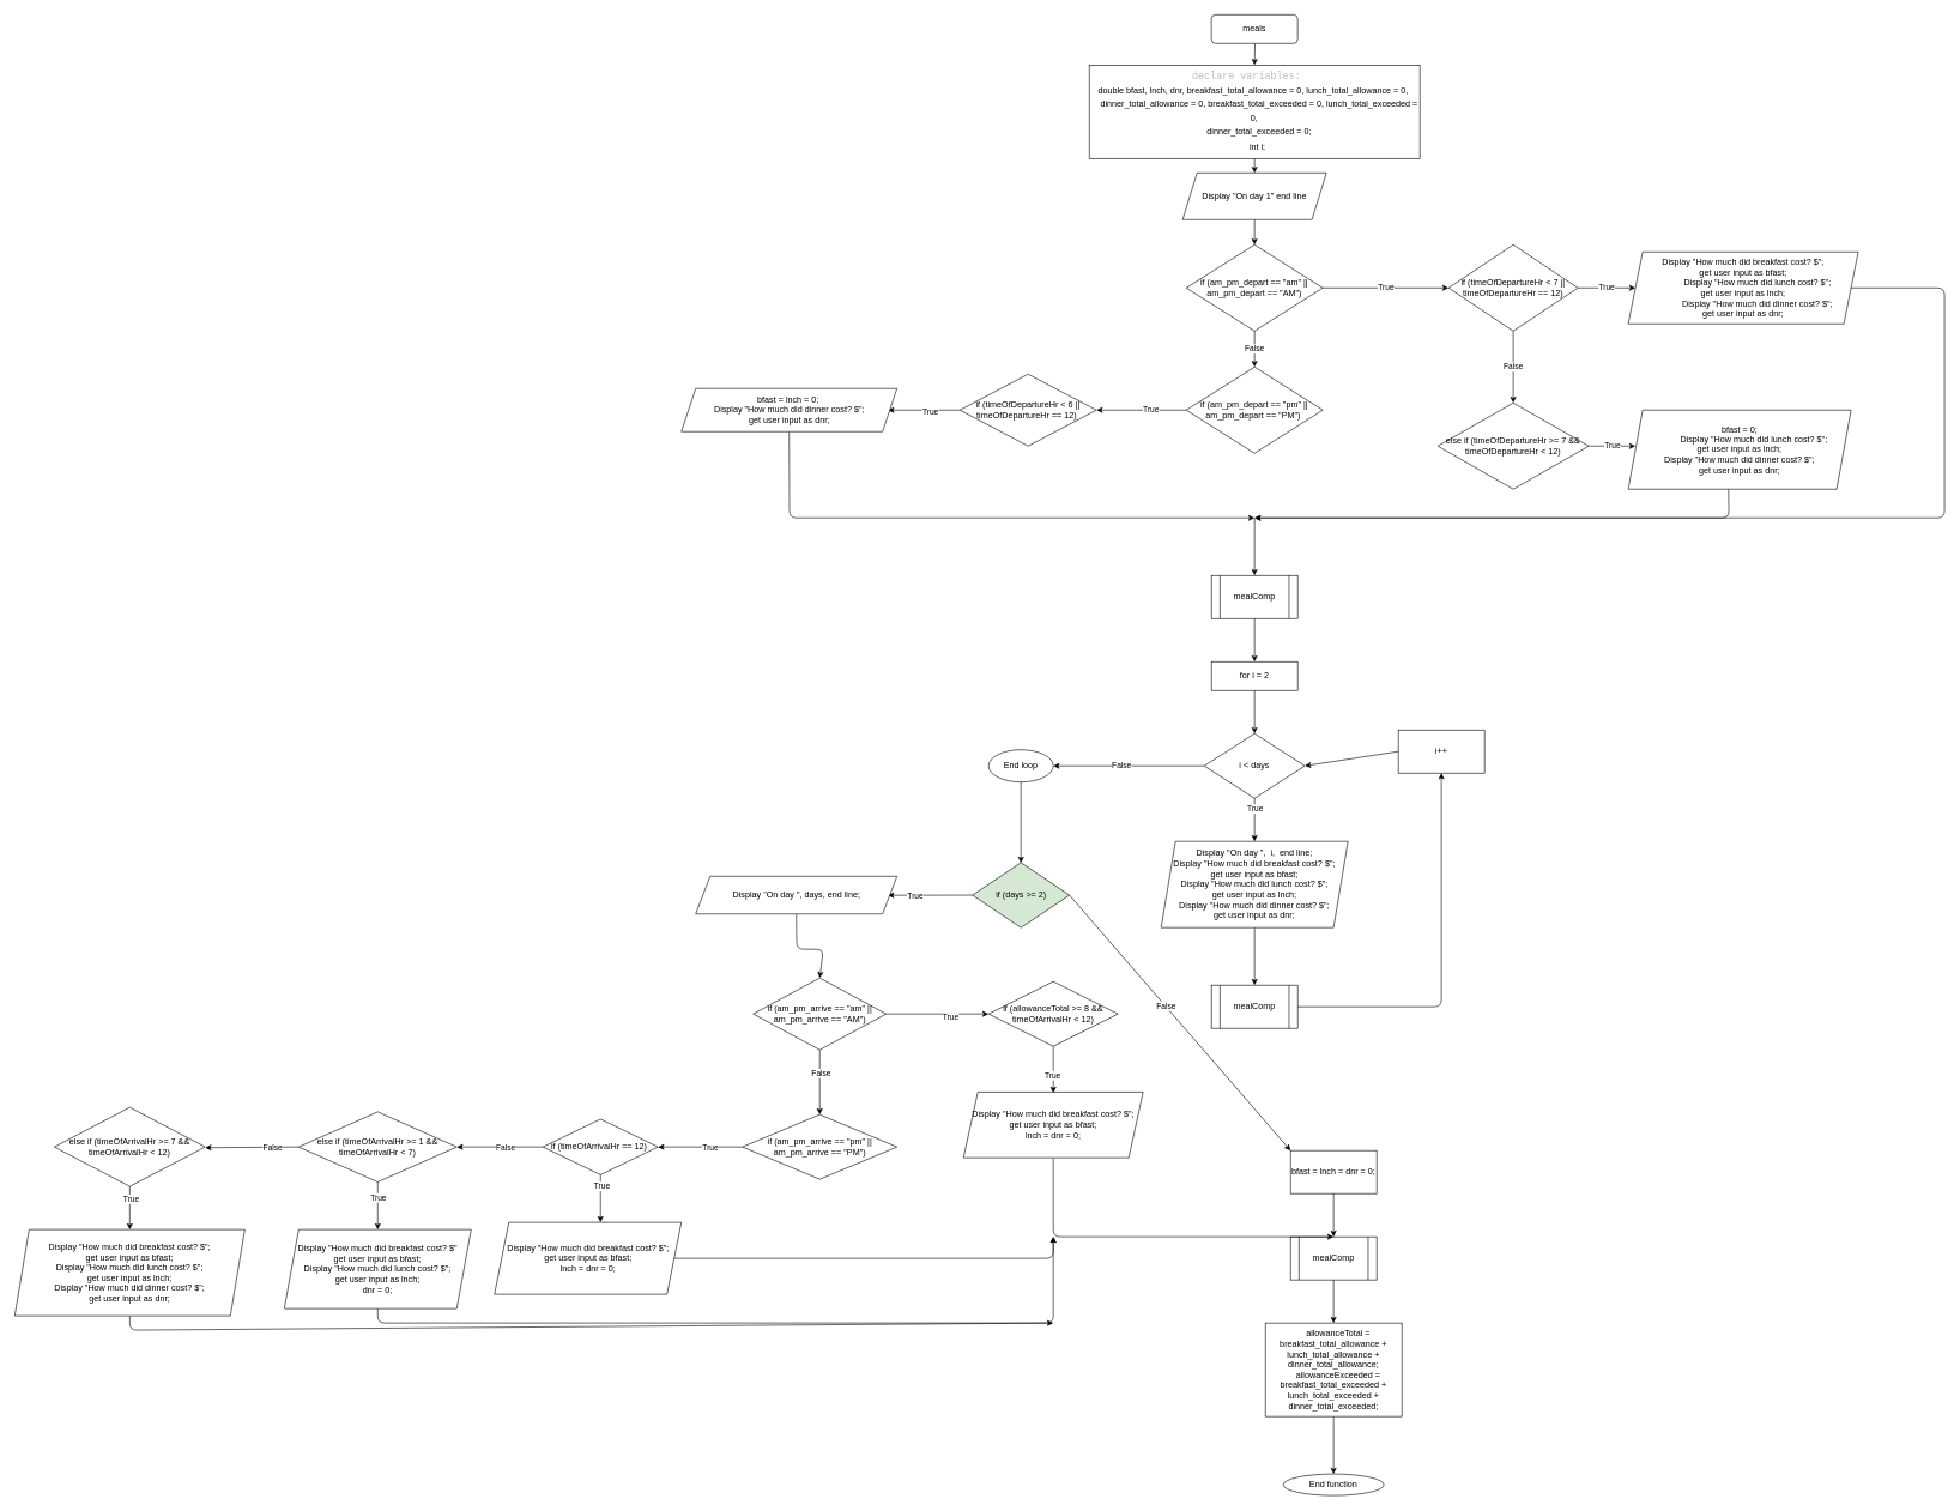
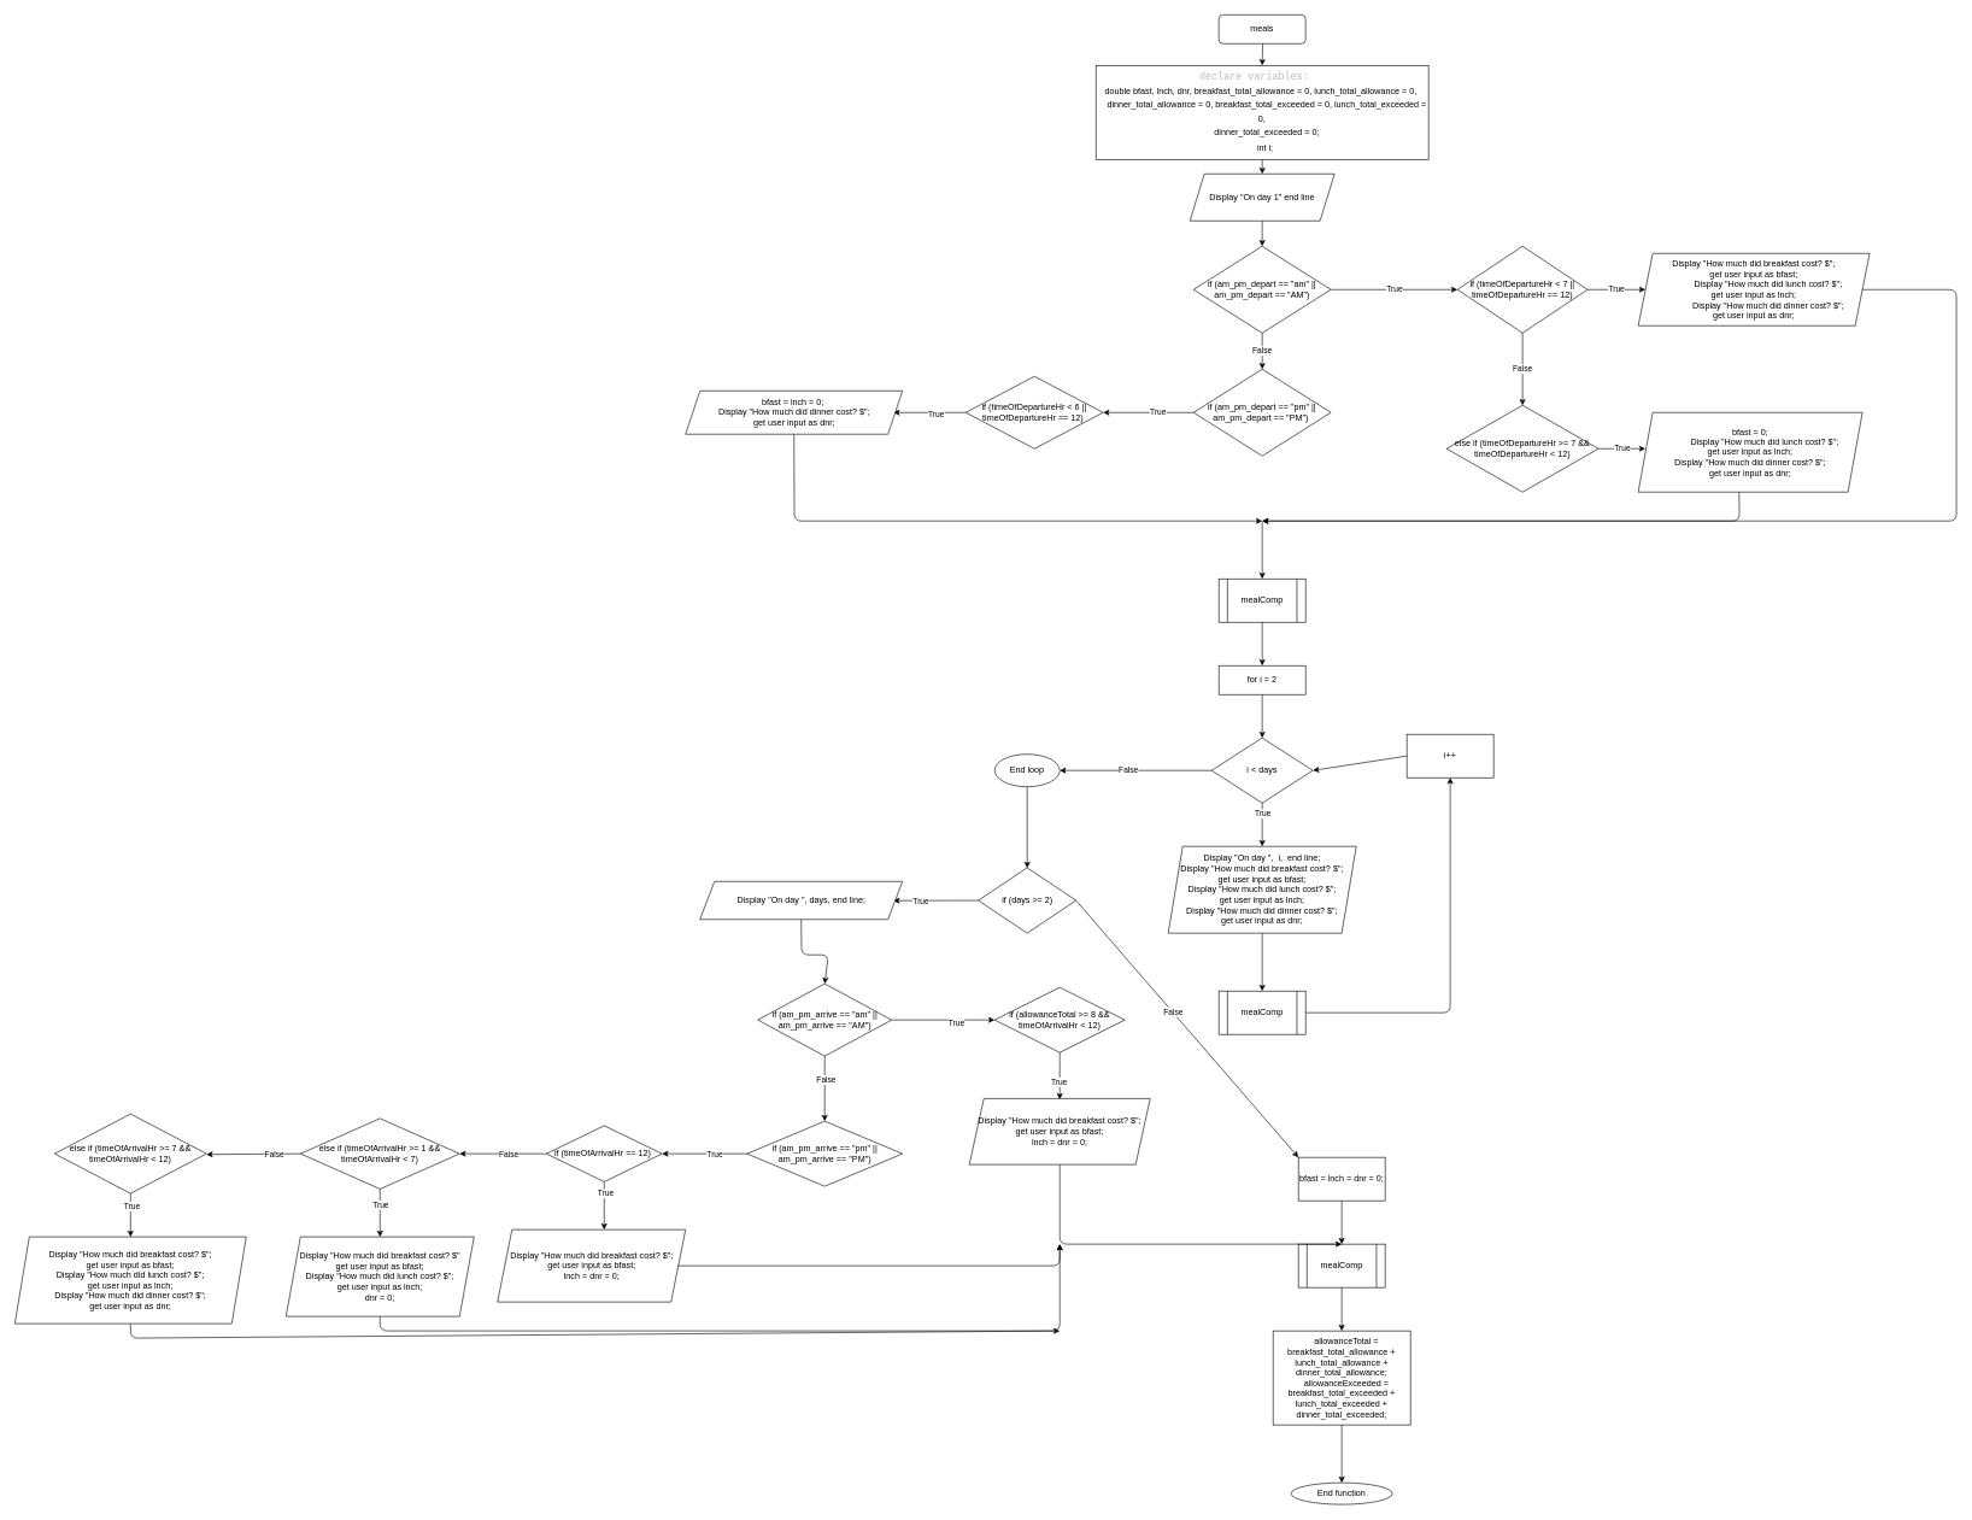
- <mxCell id="41" value="if (days &amp;gt;= 2)" style="rhombus;whiteSpace=wrap;html=1;fillColor=#d5e8d4;" vertex="1" parent="1"><mxGeometry x="1352.5" y="1199.5" width="135" height="90.5" as="geometry" /></mxCell>
+ <mxCell id="41" value="if (days &amp;gt;= 2)" style="rhombus;whiteSpace=wrap;html=1;" vertex="1" parent="1"><mxGeometry x="1352.5" y="1199.5" width="135" height="90.5" as="geometry" /></mxCell>
